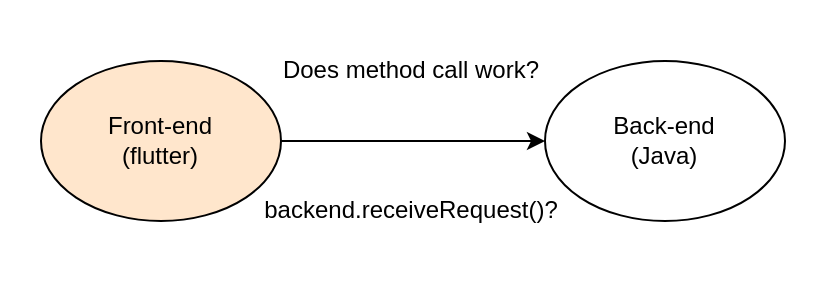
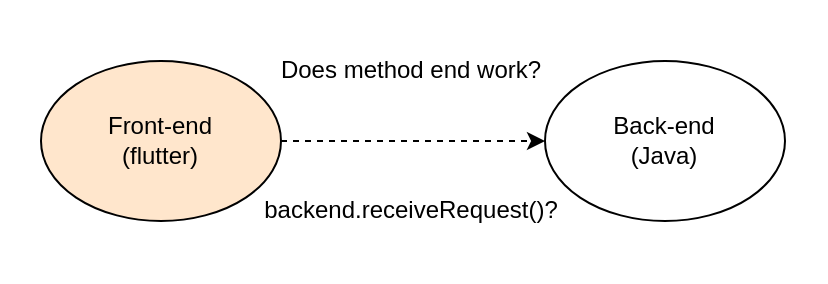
- <mxCell id="5" value="Does method call work?" style="text;html=1;align=center;verticalAlign=middle;resizable=0;points=[];autosize=1;strokeColor=none;fillColor=none;" vertex="1" parent="1"><mxGeometry x="130" y="20" width="150" height="30" as="geometry" /></mxCell>
+ <mxCell id="5" value="Does method end work?" style="text;html=1;align=center;verticalAlign=middle;resizable=0;points=[];autosize=1;strokeColor=none;fillColor=none;" vertex="1" parent="1"><mxGeometry x="130" y="20" width="150" height="30" as="geometry" /></mxCell>
- <mxCell id="2" value="" style="edgeStyle=orthogonalEdgeStyle;rounded=0;orthogonalLoop=1;jettySize=auto;html=1;" edge="1" parent="1" source="3" target="4"><mxGeometry relative="1" as="geometry" /></mxCell>
+ <mxCell id="2" value="" style="edgeStyle=orthogonalEdgeStyle;rounded=0;orthogonalLoop=1;jettySize=auto;html=1;dashed=1;" edge="1" parent="1" source="3" target="4"><mxGeometry relative="1" as="geometry" /></mxCell>
